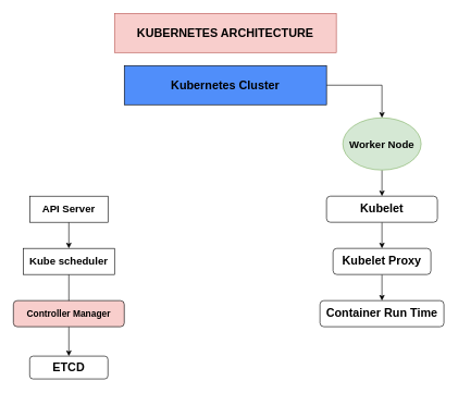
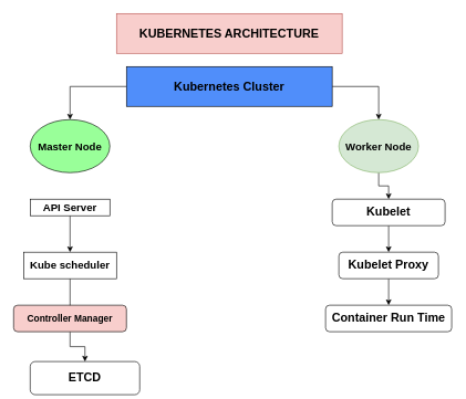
+ <mxCell id="2" style="edgeStyle=orthogonalEdgeStyle;rounded=0;orthogonalLoop=1;jettySize=auto;html=1;" parent="1" source="4" target="5" edge="1"><mxGeometry relative="1" as="geometry"><mxPoint x="145" y="220" as="targetPoint" /></mxGeometry></mxCell>
+ <mxCell id="5" value="&lt;font size=&quot;3&quot;&gt;&lt;b&gt;Master Node&lt;/b&gt;&lt;/font&gt;" style="ellipse;whiteSpace=wrap;html=1;fillColor=#99FF99;" parent="1" vertex="1"><mxGeometry x="45" y="180" width="120" height="80" as="geometry" /></mxCell>
- <mxCell id="7" value="&lt;font size=&quot;3&quot;&gt;&lt;b&gt;Worker Node&lt;/b&gt;&lt;/font&gt;" style="ellipse;whiteSpace=wrap;html=1;fillColor=#d5e8d4;strokeColor=#82b366;" parent="1" vertex="1"><mxGeometry x="525" y="180" width="120" height="80" as="geometry" /></mxCell>
+ <mxCell id="7" value="&lt;font size=&quot;3&quot;&gt;&lt;b&gt;Worker Node&lt;/b&gt;&lt;/font&gt;" style="ellipse;whiteSpace=wrap;html=1;fillColor=#d5e8d4;strokeColor=#82b366;" parent="1" vertex="1"><mxGeometry x="510" y="180" width="120" height="80" as="geometry" /></mxCell>
- <mxCell id="9" value="&lt;font size=&quot;3&quot;&gt;&lt;b&gt;API Server&lt;/b&gt;&lt;/font&gt;" style="rounded=0;whiteSpace=wrap;html=1;" parent="1" vertex="1"><mxGeometry x="45" y="300" width="120" height="40" as="geometry" /></mxCell>
+ <mxCell id="9" value="&lt;font size=&quot;3&quot;&gt;&lt;b&gt;API Server&lt;/b&gt;&lt;/font&gt;" style="rounded=0;whiteSpace=wrap;html=1;" parent="1" vertex="1"><mxGeometry x="45" y="300" width="120" height="25" as="geometry" /></mxCell>
- <mxCell id="12" value="&lt;font style=&quot;font-size: 18px;&quot;&gt;&lt;b&gt;ETCD&lt;/b&gt;&lt;/font&gt;" style="rounded=1;whiteSpace=wrap;html=1;" parent="1" vertex="1"><mxGeometry x="45" y="545" width="120" height="35" as="geometry" /></mxCell>
+ <mxCell id="12" value="&lt;font style=&quot;font-size: 18px;&quot;&gt;&lt;b&gt;ETCD&lt;/b&gt;&lt;/font&gt;" style="rounded=1;whiteSpace=wrap;html=1;" parent="1" vertex="1"><mxGeometry x="45" y="545" width="165" height="50" as="geometry" /></mxCell>
